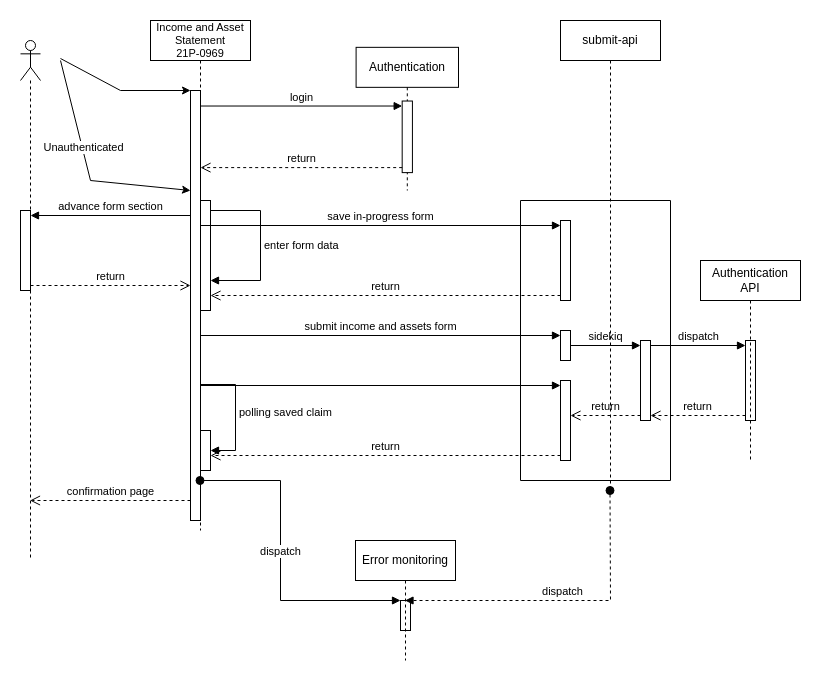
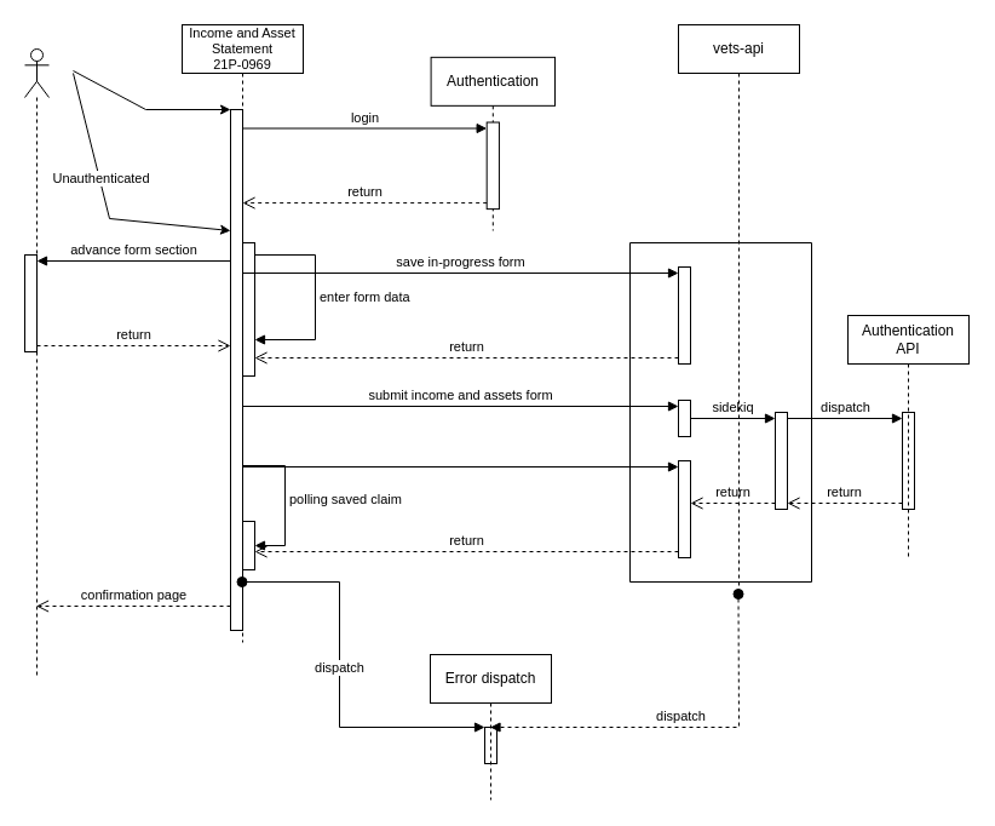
- <mxCell id="29" value="submit-api" style="shape=umlLifeline;perimeter=lifelinePerimeter;whiteSpace=wrap;html=1;container=1;dropTarget=0;collapsible=0;recursiveResize=0;outlineConnect=0;portConstraint=eastwest;newEdgeStyle={&quot;curved&quot;:0,&quot;rounded&quot;:0};" parent="1" vertex="1"><mxGeometry x="560" y="20" width="100" height="470" as="geometry" /></mxCell>
+ <mxCell id="29" value="vets-api" style="shape=umlLifeline;perimeter=lifelinePerimeter;whiteSpace=wrap;html=1;container=1;dropTarget=0;collapsible=0;recursiveResize=0;outlineConnect=0;portConstraint=eastwest;newEdgeStyle={&quot;curved&quot;:0,&quot;rounded&quot;:0};" parent="1" vertex="1"><mxGeometry x="560" y="20" width="100" height="470" as="geometry" /></mxCell>
- <mxCell id="41" value="Error monitoring" style="shape=umlLifeline;perimeter=lifelinePerimeter;whiteSpace=wrap;html=1;container=1;dropTarget=0;collapsible=0;recursiveResize=0;outlineConnect=0;portConstraint=eastwest;newEdgeStyle={&quot;curved&quot;:0,&quot;rounded&quot;:0};" parent="1" vertex="1"><mxGeometry x="355" y="540" width="100" height="120" as="geometry" /></mxCell>
+ <mxCell id="41" value="Error dispatch" style="shape=umlLifeline;perimeter=lifelinePerimeter;whiteSpace=wrap;html=1;container=1;dropTarget=0;collapsible=0;recursiveResize=0;outlineConnect=0;portConstraint=eastwest;newEdgeStyle={&quot;curved&quot;:0,&quot;rounded&quot;:0};" parent="1" vertex="1"><mxGeometry x="355" y="540" width="100" height="120" as="geometry" /></mxCell>
